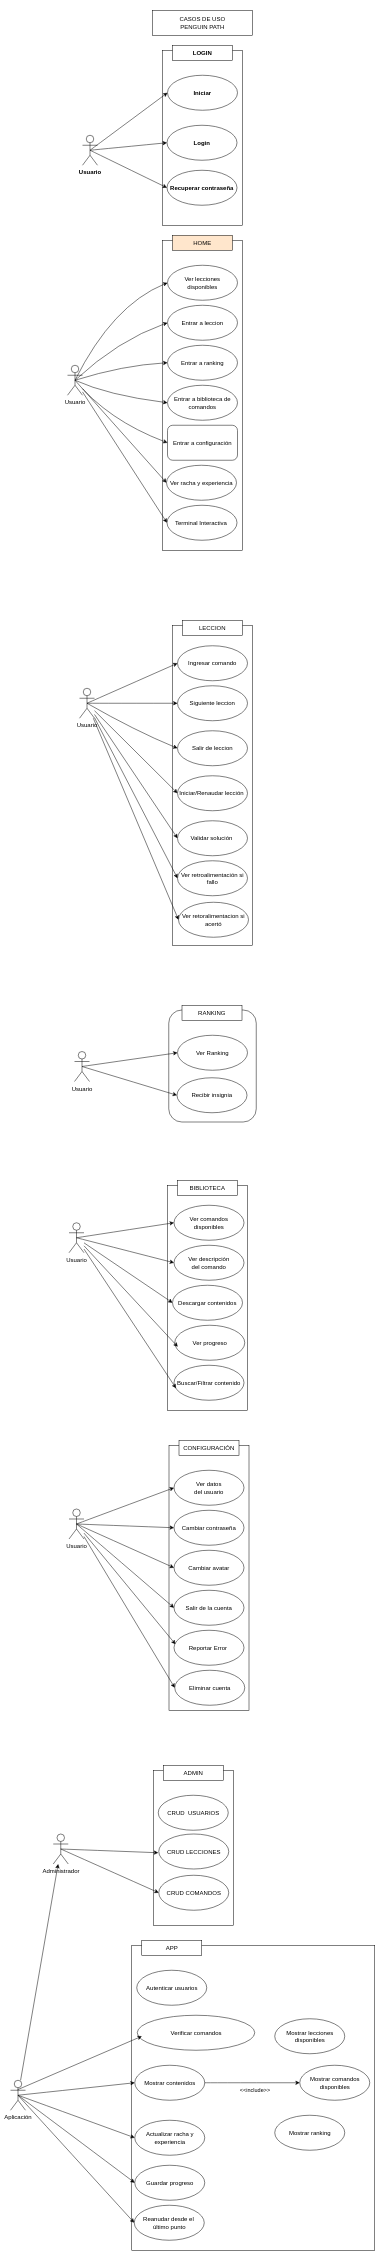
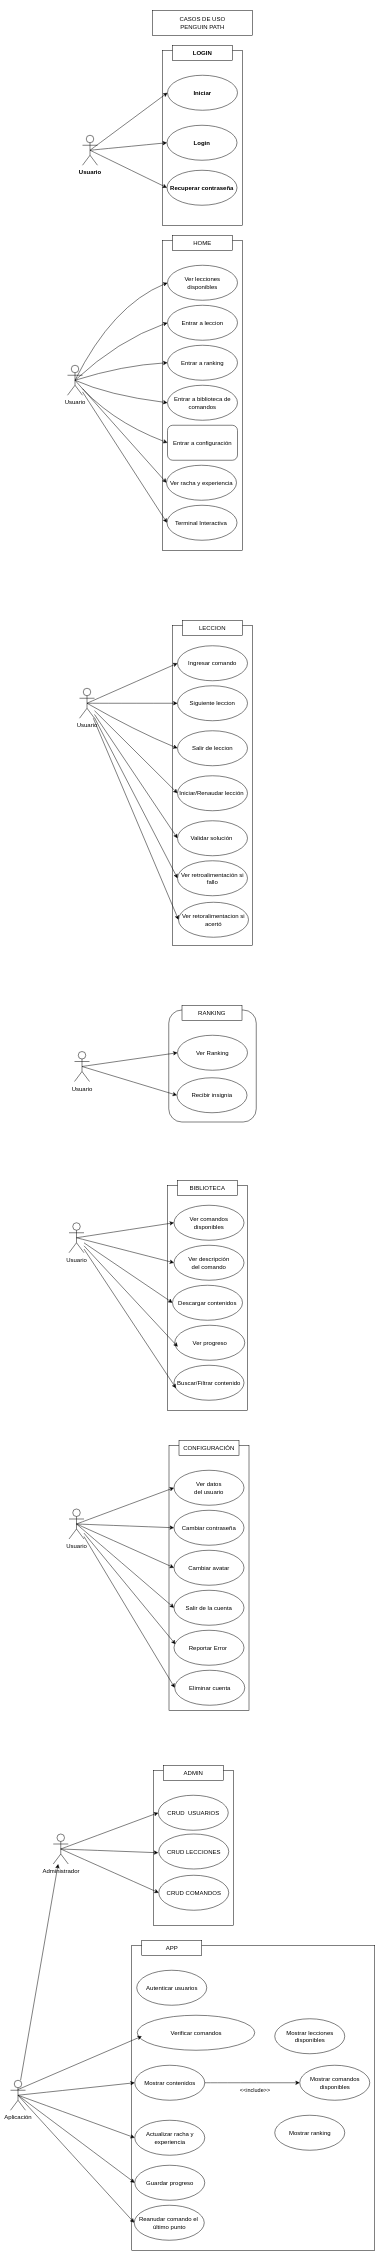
- <mxCell id="16" value="HOME" style="rounded=0;whiteSpace=wrap;html=1;fillColor=#ffe6cc;" parent="1" vertex="1"><mxGeometry x="344" y="470" width="120" height="30" as="geometry" /></mxCell>
+ <mxCell id="16" value="HOME" style="rounded=0;whiteSpace=wrap;html=1;" parent="1" vertex="1"><mxGeometry x="344" y="470" width="120" height="30" as="geometry" /></mxCell>
+ <mxCell id="63" value="" style="curved=1;endArrow=classic;html=1;rounded=0;exitX=0.5;exitY=0.5;exitDx=0;exitDy=0;exitPerimeter=0;entryX=0;entryY=0.5;entryDx=0;entryDy=0;" parent="1" source="57" target="59" edge="1"><mxGeometry width="50" height="50" relative="1" as="geometry"><mxPoint x="225.5" y="3690" as="sourcePoint" /><mxPoint x="420.5" y="3697" as="targetPoint" /><Array as="points" /></mxGeometry></mxCell>
- <mxCell id="83" value="Reanudar desde el&amp;nbsp;&lt;div&gt;último punto&lt;/div&gt;" style="ellipse;whiteSpace=wrap;html=1;" parent="1" vertex="1"><mxGeometry x="267.5" y="4410" width="140" height="70" as="geometry" /></mxCell>
+ <mxCell id="83" value="Reanudar comando el&amp;nbsp;&lt;div&gt;último punto&lt;/div&gt;" style="ellipse;whiteSpace=wrap;html=1;" parent="1" vertex="1"><mxGeometry x="267.5" y="4410" width="140" height="70" as="geometry" /></mxCell>
